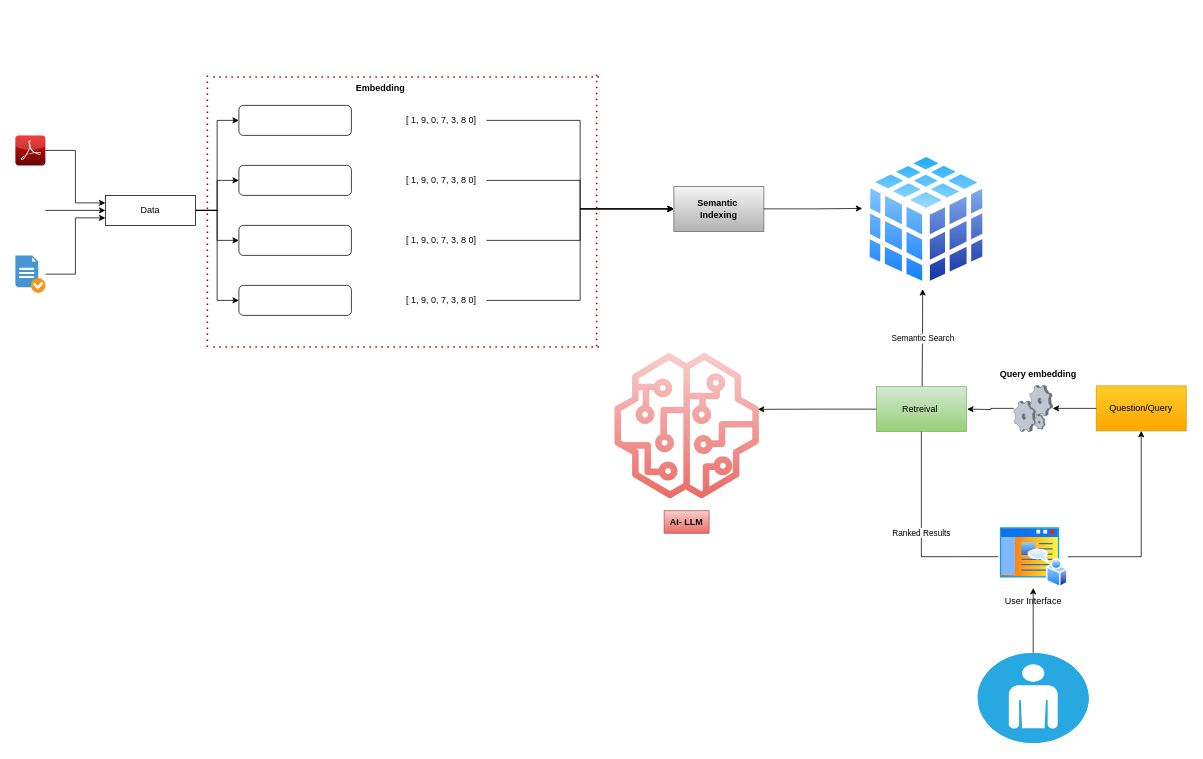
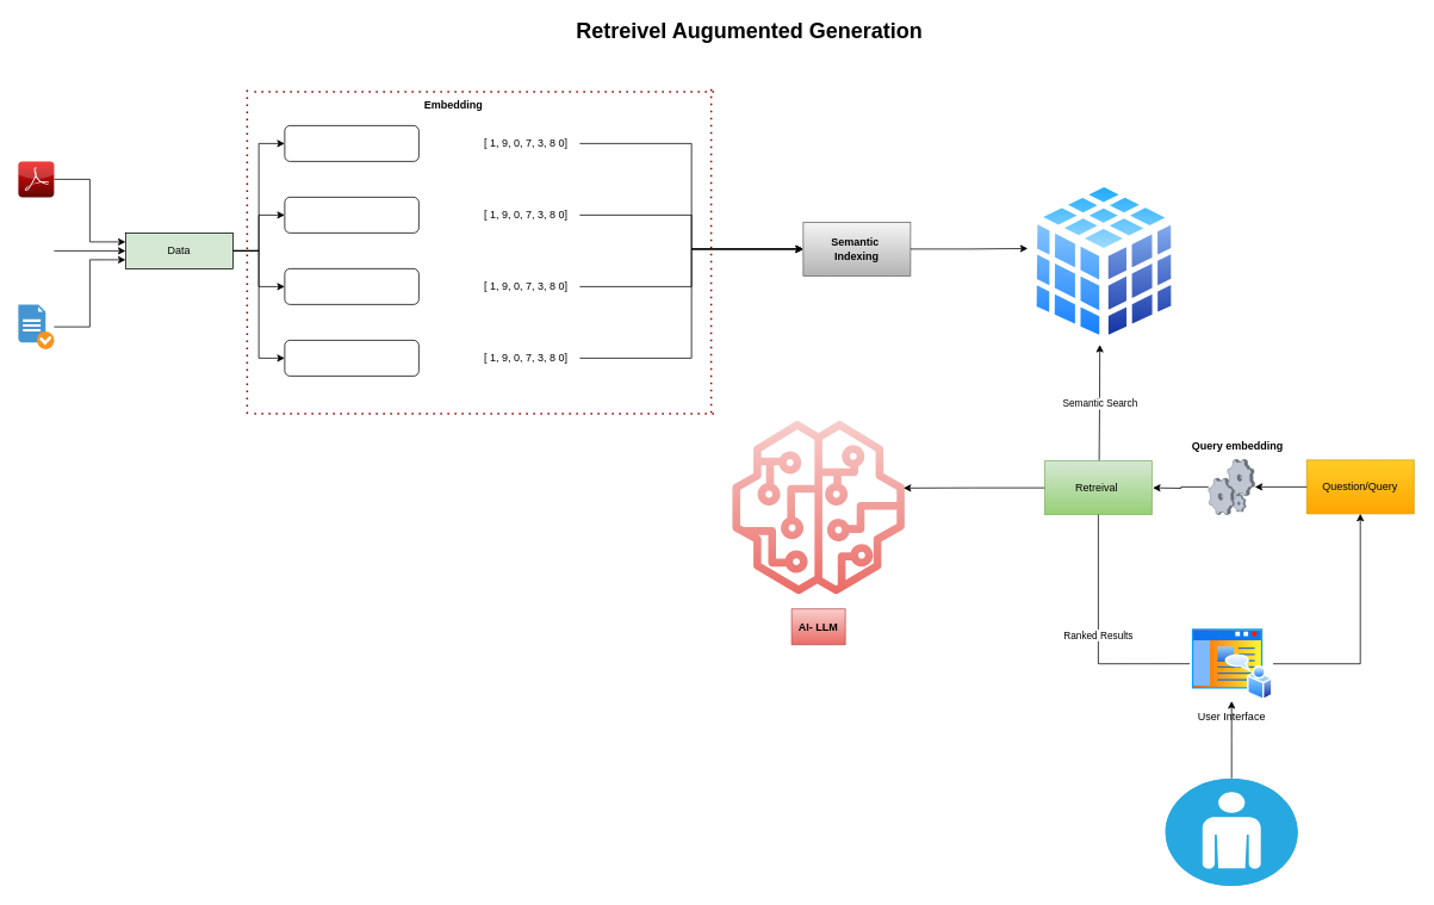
+ <mxCell id="52" value="&lt;b&gt;&lt;font style=&quot;font-size: 24px;&quot;&gt;Retreivel Augumented Generation&lt;/font&gt;&lt;/b&gt;" style="text;html=1;align=center;verticalAlign=middle;whiteSpace=wrap;rounded=0;" vertex="1" parent="1"><mxGeometry x="558" y="20" width="560" height="30" as="geometry" /></mxCell>
- <mxCell id="6" value="Data" style="rounded=0;whiteSpace=wrap;html=1;" vertex="1" parent="1"><mxGeometry x="140" y="260" width="120" height="40" as="geometry" /></mxCell>
+ <mxCell id="6" value="Data" style="rounded=0;whiteSpace=wrap;html=1;fillColor=#d5e8d4;" vertex="1" parent="1"><mxGeometry x="140" y="260" width="120" height="40" as="geometry" /></mxCell>
- <mxCell id="44" value="AI- LLM" style="text;html=1;align=center;verticalAlign=middle;whiteSpace=wrap;rounded=0;fontStyle=1;fillColor=#f8cecc;gradientColor=#ea6b66;strokeColor=#b85450;" vertex="1" parent="1"><mxGeometry x="885" y="680.5" width="60" height="30" as="geometry" /></mxCell>
+ <mxCell id="44" value="AI- LLM" style="text;html=1;align=center;verticalAlign=middle;whiteSpace=wrap;rounded=0;fontStyle=1;fillColor=#f8cecc;gradientColor=#ea6b66;strokeColor=#b85450;" vertex="1" parent="1"><mxGeometry x="885" y="680.5" width="60" height="40" as="geometry" /></mxCell>
